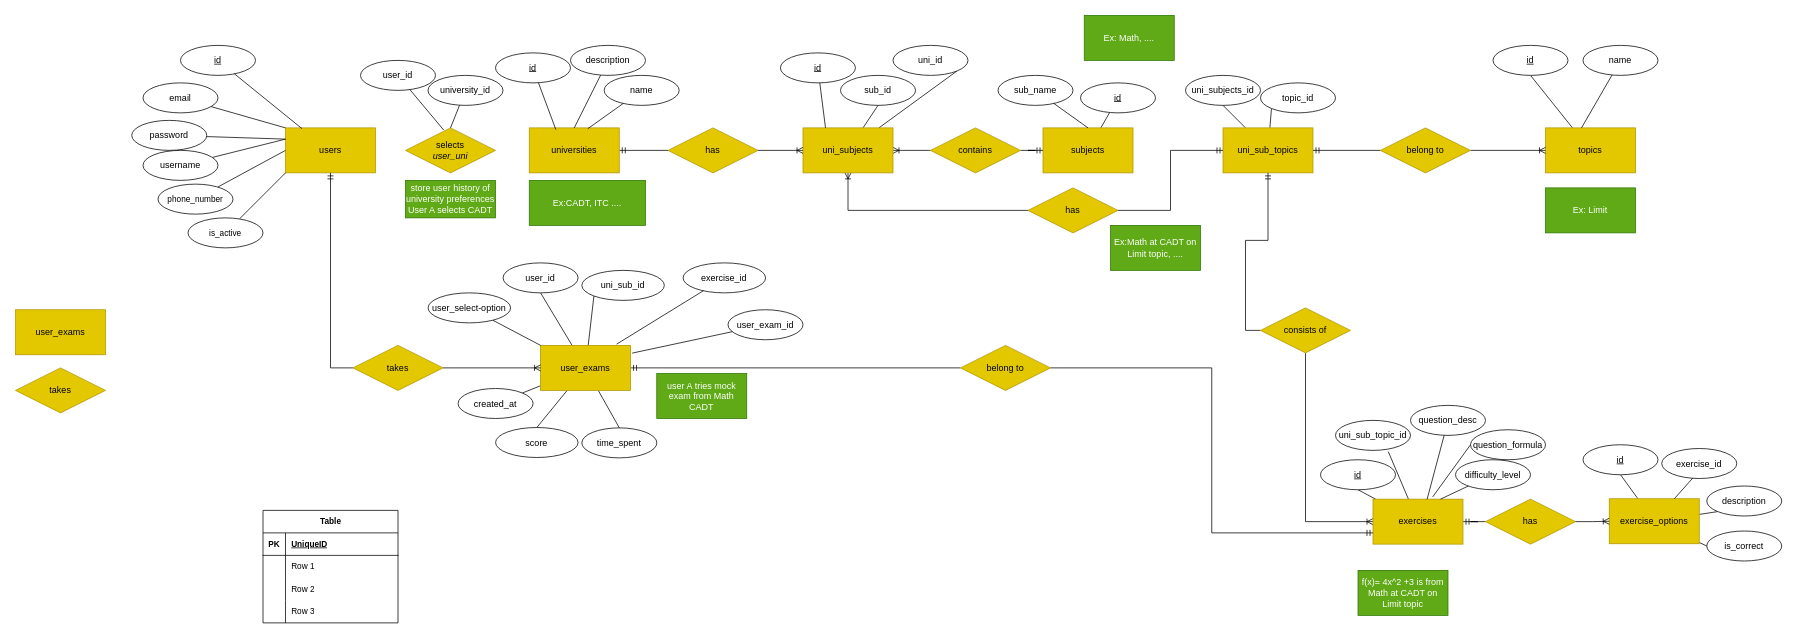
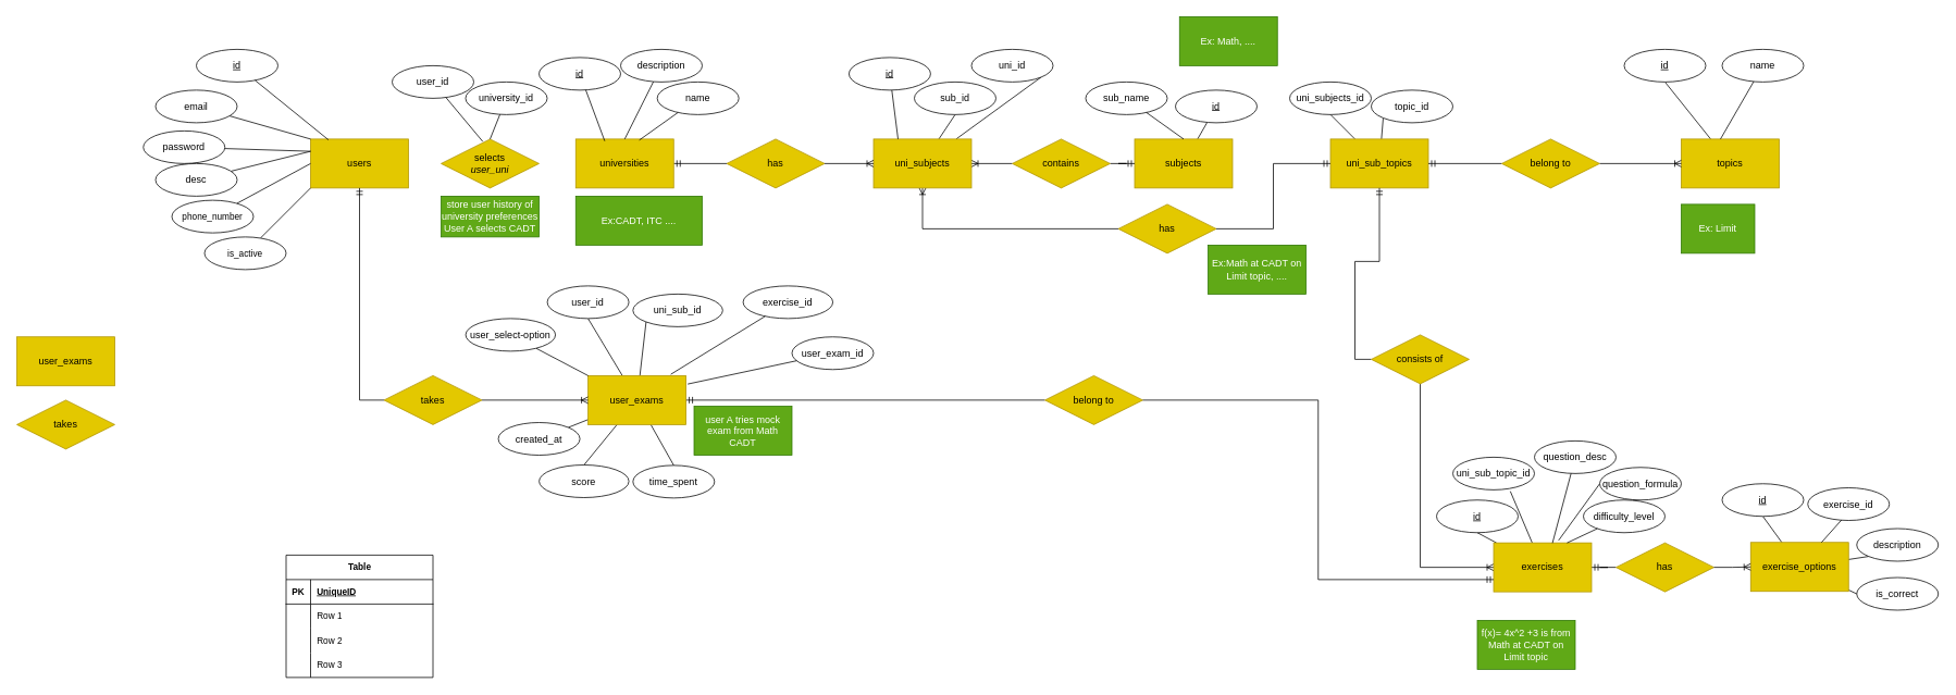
- <mxCell id="33" value="username" style="ellipse;whiteSpace=wrap;html=1;align=center;" vertex="1" parent="1"><mxGeometry x="190" y="200" width="100" height="40" as="geometry" /></mxCell>
+ <mxCell id="33" value="desc" style="ellipse;whiteSpace=wrap;html=1;align=center;" vertex="1" parent="1"><mxGeometry x="190" y="200" width="100" height="40" as="geometry" /></mxCell>
- <mxCell id="60" value="Ex: Limit" style="rounded=0;whiteSpace=wrap;html=1;fillColor=#60a917;fontColor=#ffffff;strokeColor=#2D7600;" vertex="1" parent="1"><mxGeometry x="2060" y="250" width="120" height="60" as="geometry" /></mxCell>
+ <mxCell id="60" value="Ex: Limit" style="rounded=0;whiteSpace=wrap;html=1;fillColor=#60a917;fontColor=#ffffff;strokeColor=#2D7600;" vertex="1" parent="1"><mxGeometry x="2060" y="250" width="90" height="60" as="geometry" /></mxCell>
- <mxCell id="95" value="user A tries mock exam from Math CADT" style="rounded=0;whiteSpace=wrap;html=1;fillColor=#60a917;fontColor=#ffffff;strokeColor=#2D7600;" vertex="1" parent="1"><mxGeometry x="875" y="497.5" width="120" height="60" as="geometry" /></mxCell>
+ <mxCell id="95" value="user A tries mock exam from Math CADT" style="rounded=0;whiteSpace=wrap;html=1;fillColor=#60a917;fontColor=#ffffff;strokeColor=#2D7600;" vertex="1" parent="1"><mxGeometry x="850" y="497.5" width="120" height="60" as="geometry" /></mxCell>
